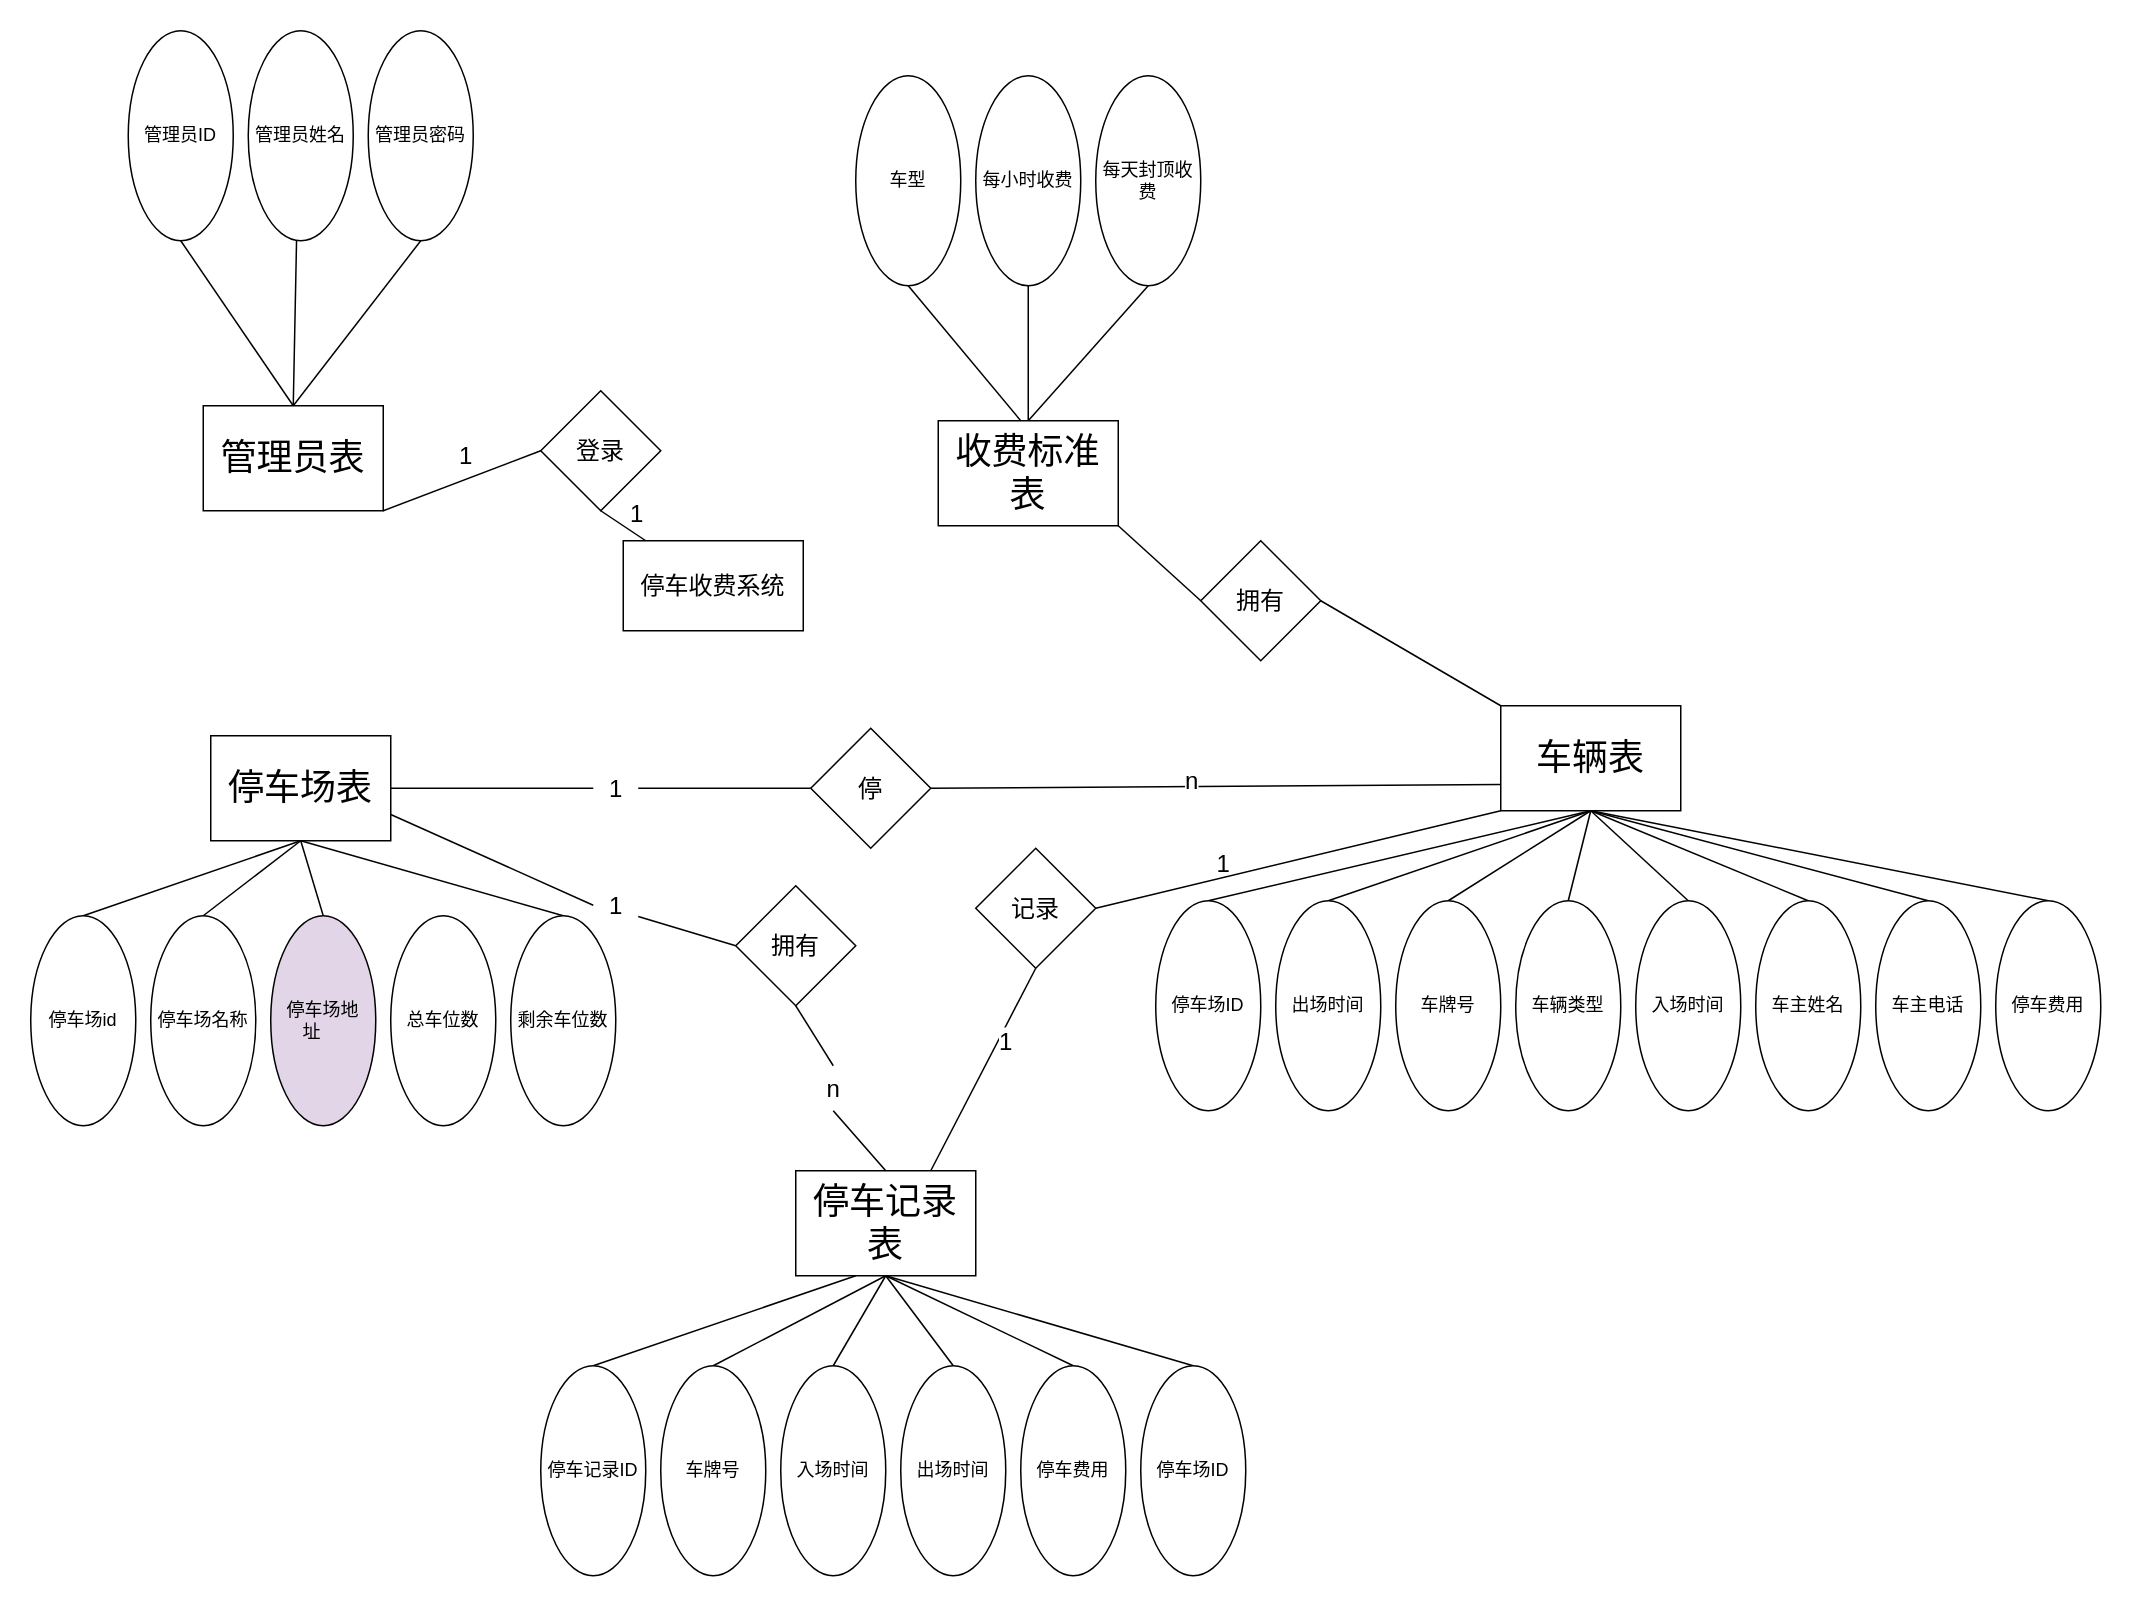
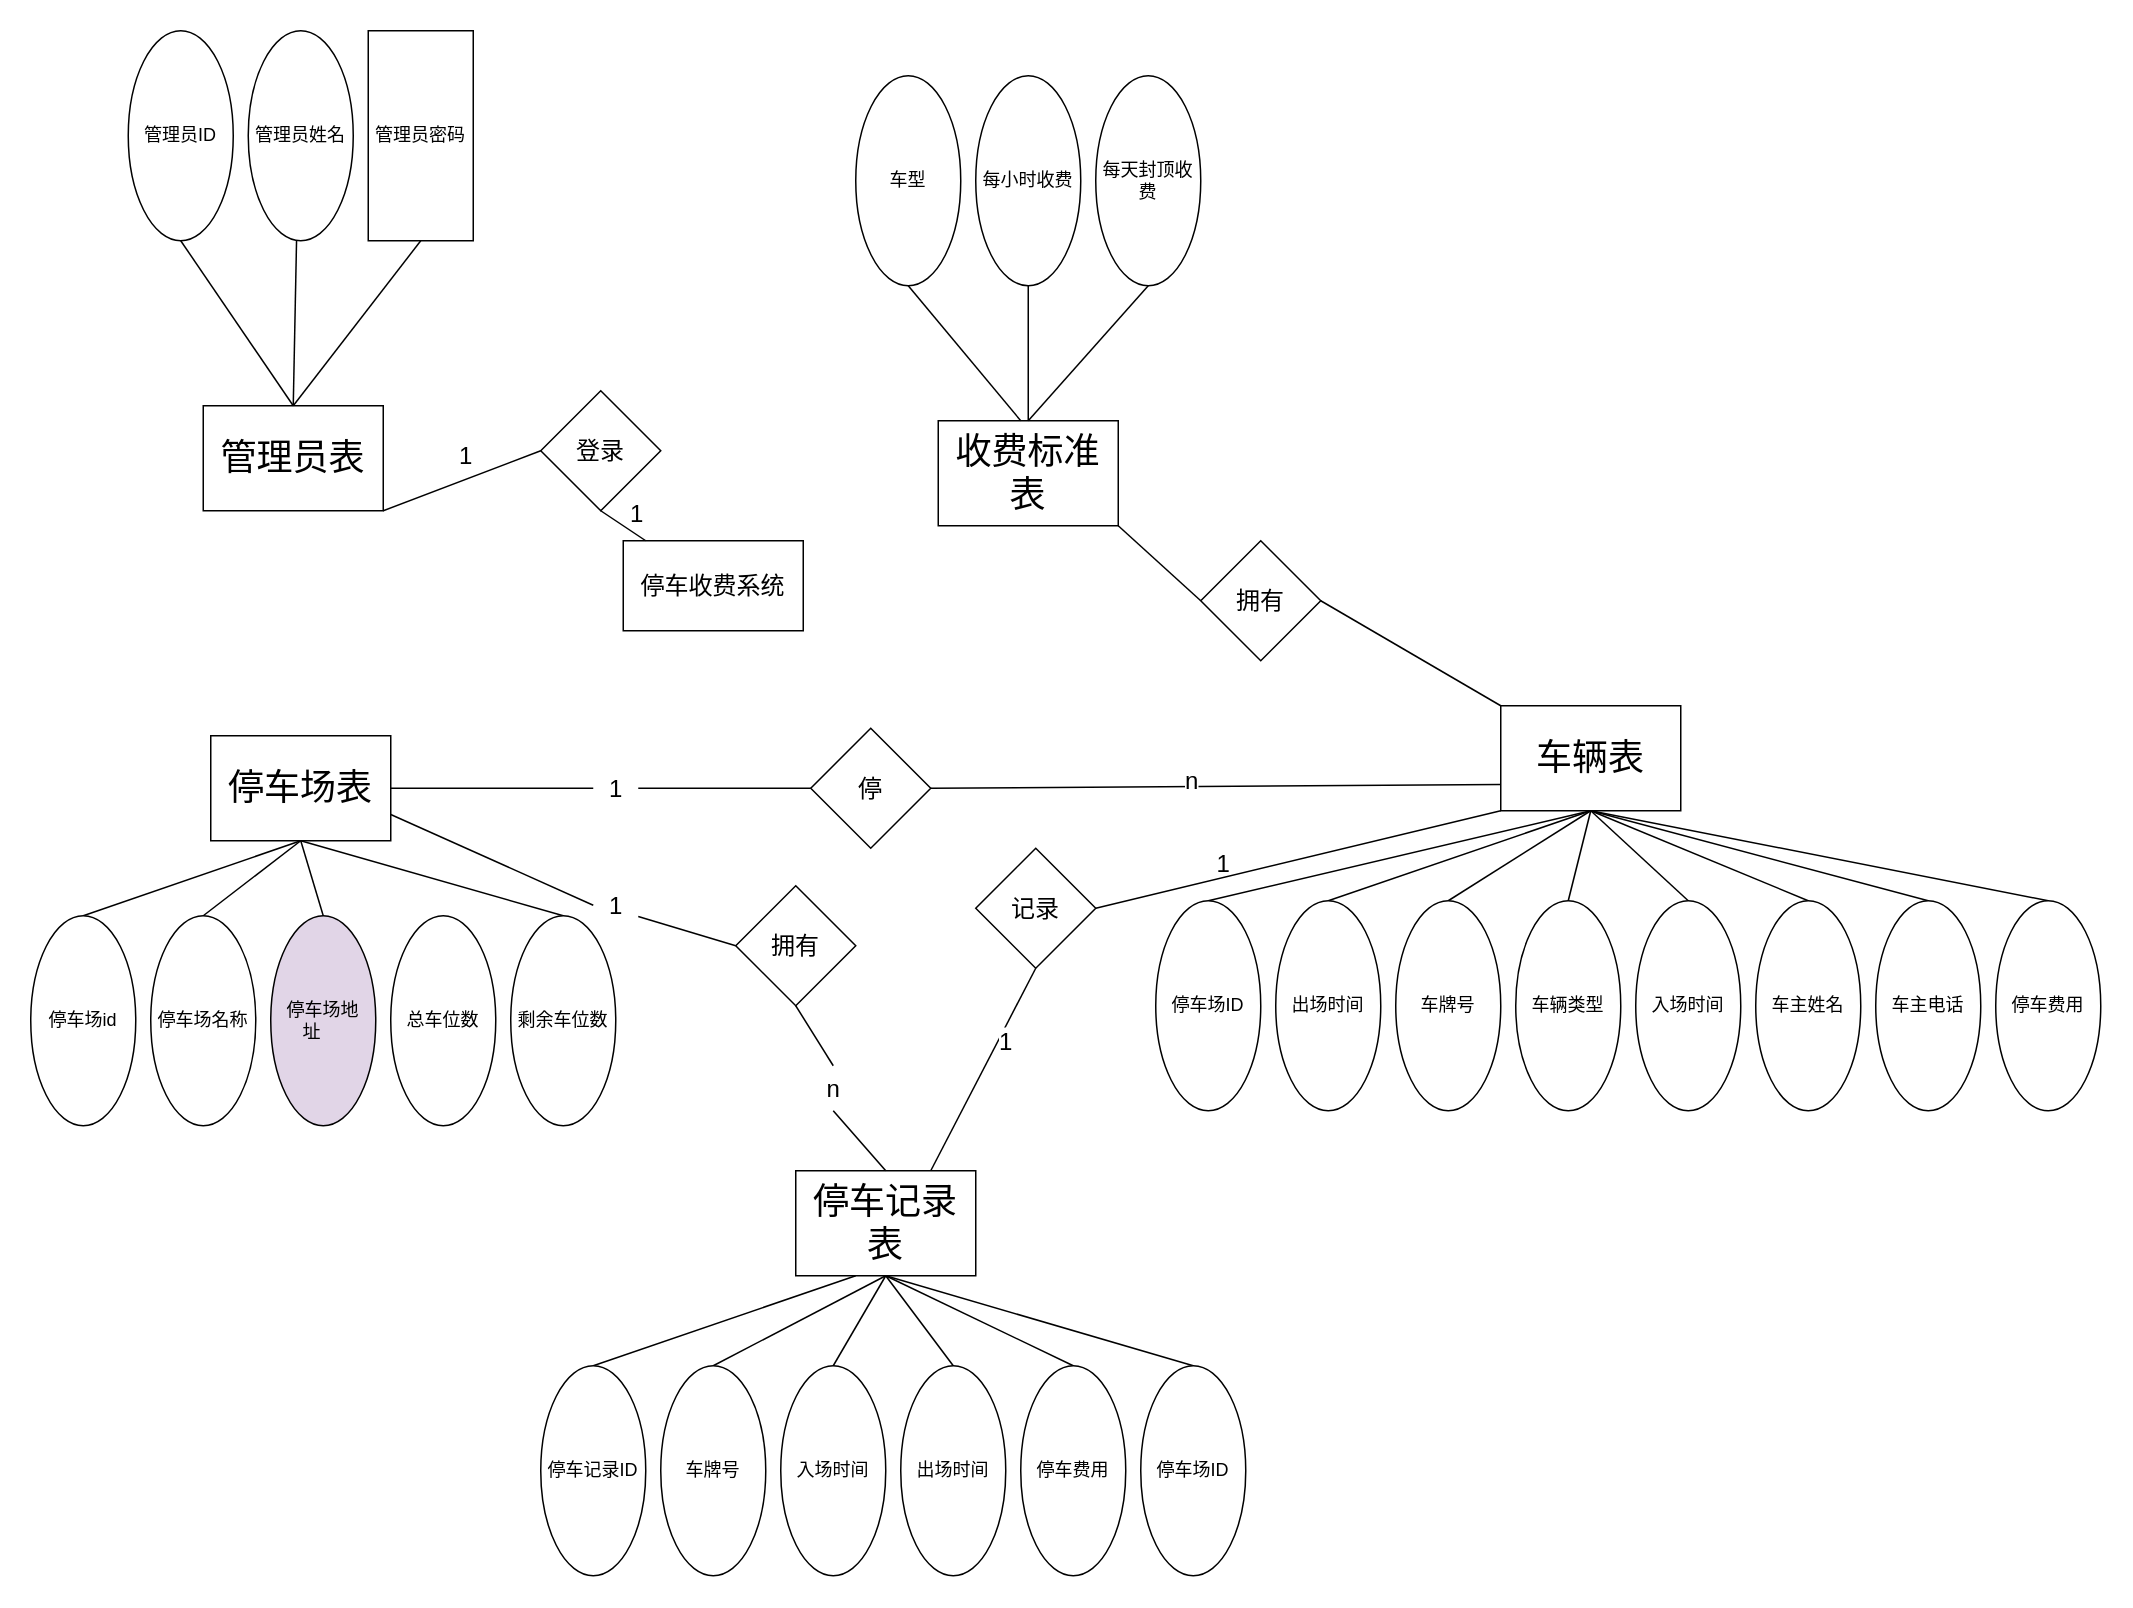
- <mxCell id="42" value="管理员密码" style="ellipse;whiteSpace=wrap;html=1;rounded=0;" vertex="1" parent="1"><mxGeometry x="245" y="20" width="70" height="140" as="geometry" /></mxCell>
+ <mxCell id="42" value="管理员密码" style="whiteSpace=wrap;html=1;rounded=0;" vertex="1" parent="1"><mxGeometry x="245" y="20" width="70" height="140" as="geometry" /></mxCell>
